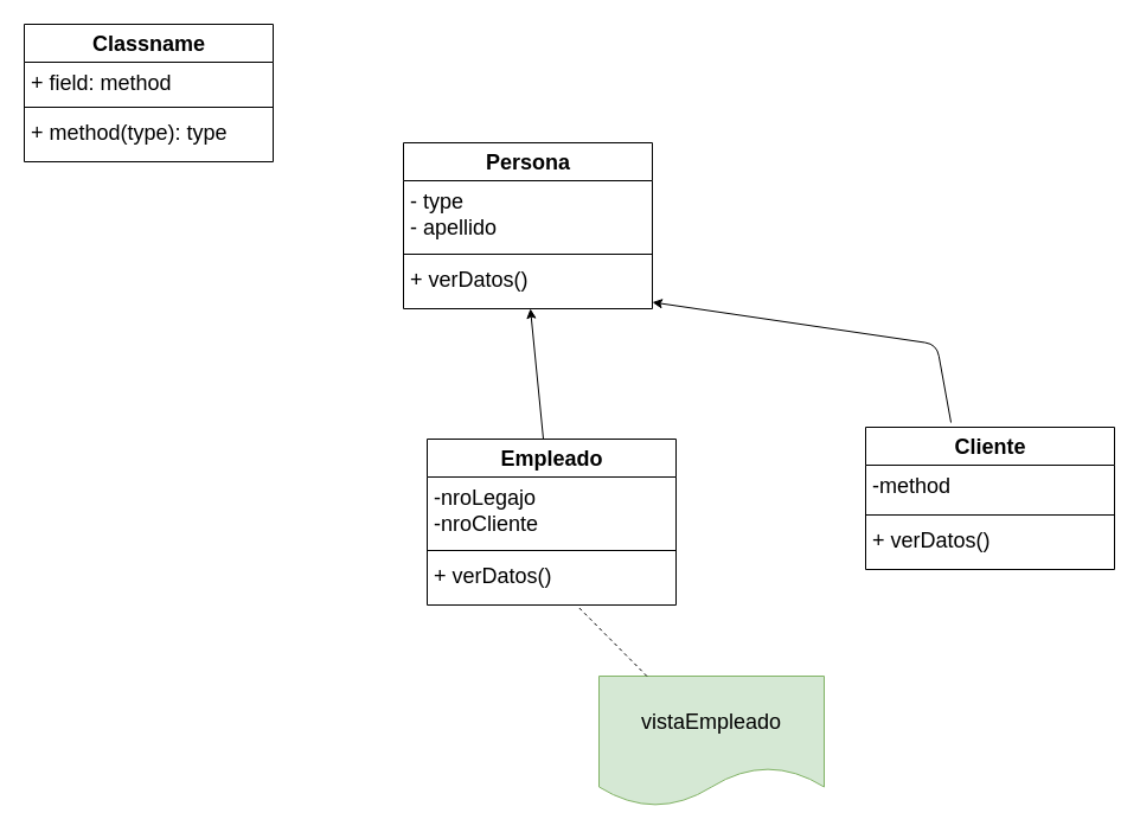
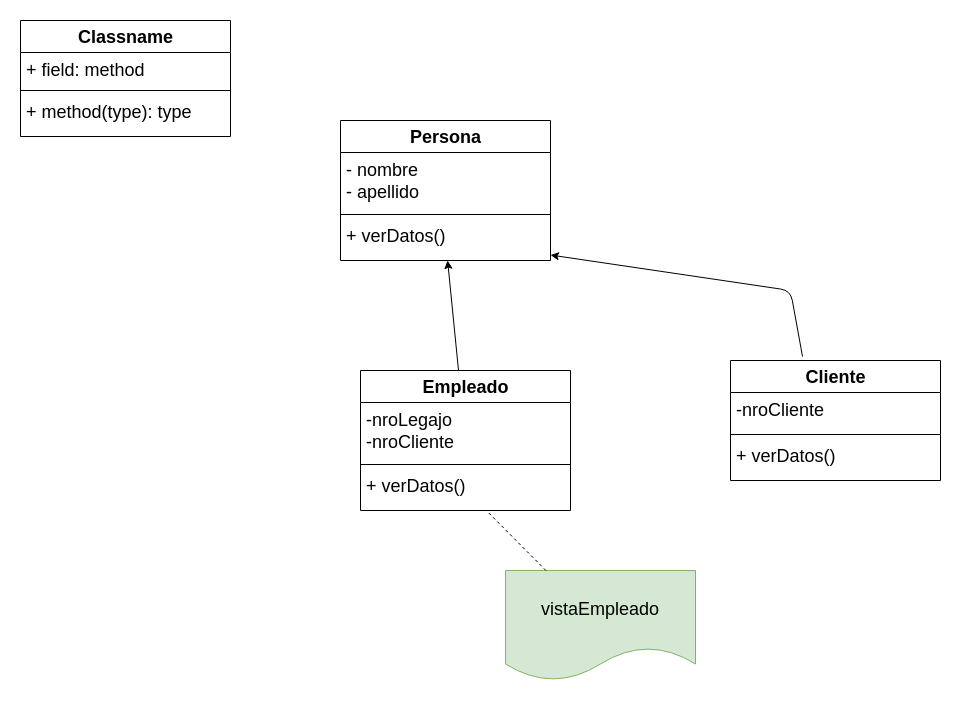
- <mxCell id="11" value="- type&#10;- apellido" style="text;strokeColor=none;fillColor=none;align=left;verticalAlign=top;spacingLeft=4;spacingRight=4;overflow=hidden;rotatable=0;points=[[0,0.5],[1,0.5]];portConstraint=eastwest;fontSize=18;" vertex="1" parent="10"><mxGeometry y="32" width="210" height="58" as="geometry" /></mxCell>
+ <mxCell id="11" value="- nombre&#10;- apellido" style="text;strokeColor=none;fillColor=none;align=left;verticalAlign=top;spacingLeft=4;spacingRight=4;overflow=hidden;rotatable=0;points=[[0,0.5],[1,0.5]];portConstraint=eastwest;fontSize=18;" vertex="1" parent="10"><mxGeometry y="32" width="210" height="58" as="geometry" /></mxCell>
- <mxCell id="19" value="-method&#10;" style="text;strokeColor=none;fillColor=none;align=left;verticalAlign=top;spacingLeft=4;spacingRight=4;overflow=hidden;rotatable=0;points=[[0,0.5],[1,0.5]];portConstraint=eastwest;fontSize=18;" vertex="1" parent="18"><mxGeometry y="32" width="210" height="38" as="geometry" /></mxCell>
+ <mxCell id="19" value="-nroCliente&#10;" style="text;strokeColor=none;fillColor=none;align=left;verticalAlign=top;spacingLeft=4;spacingRight=4;overflow=hidden;rotatable=0;points=[[0,0.5],[1,0.5]];portConstraint=eastwest;fontSize=18;" vertex="1" parent="18"><mxGeometry y="32" width="210" height="38" as="geometry" /></mxCell>
